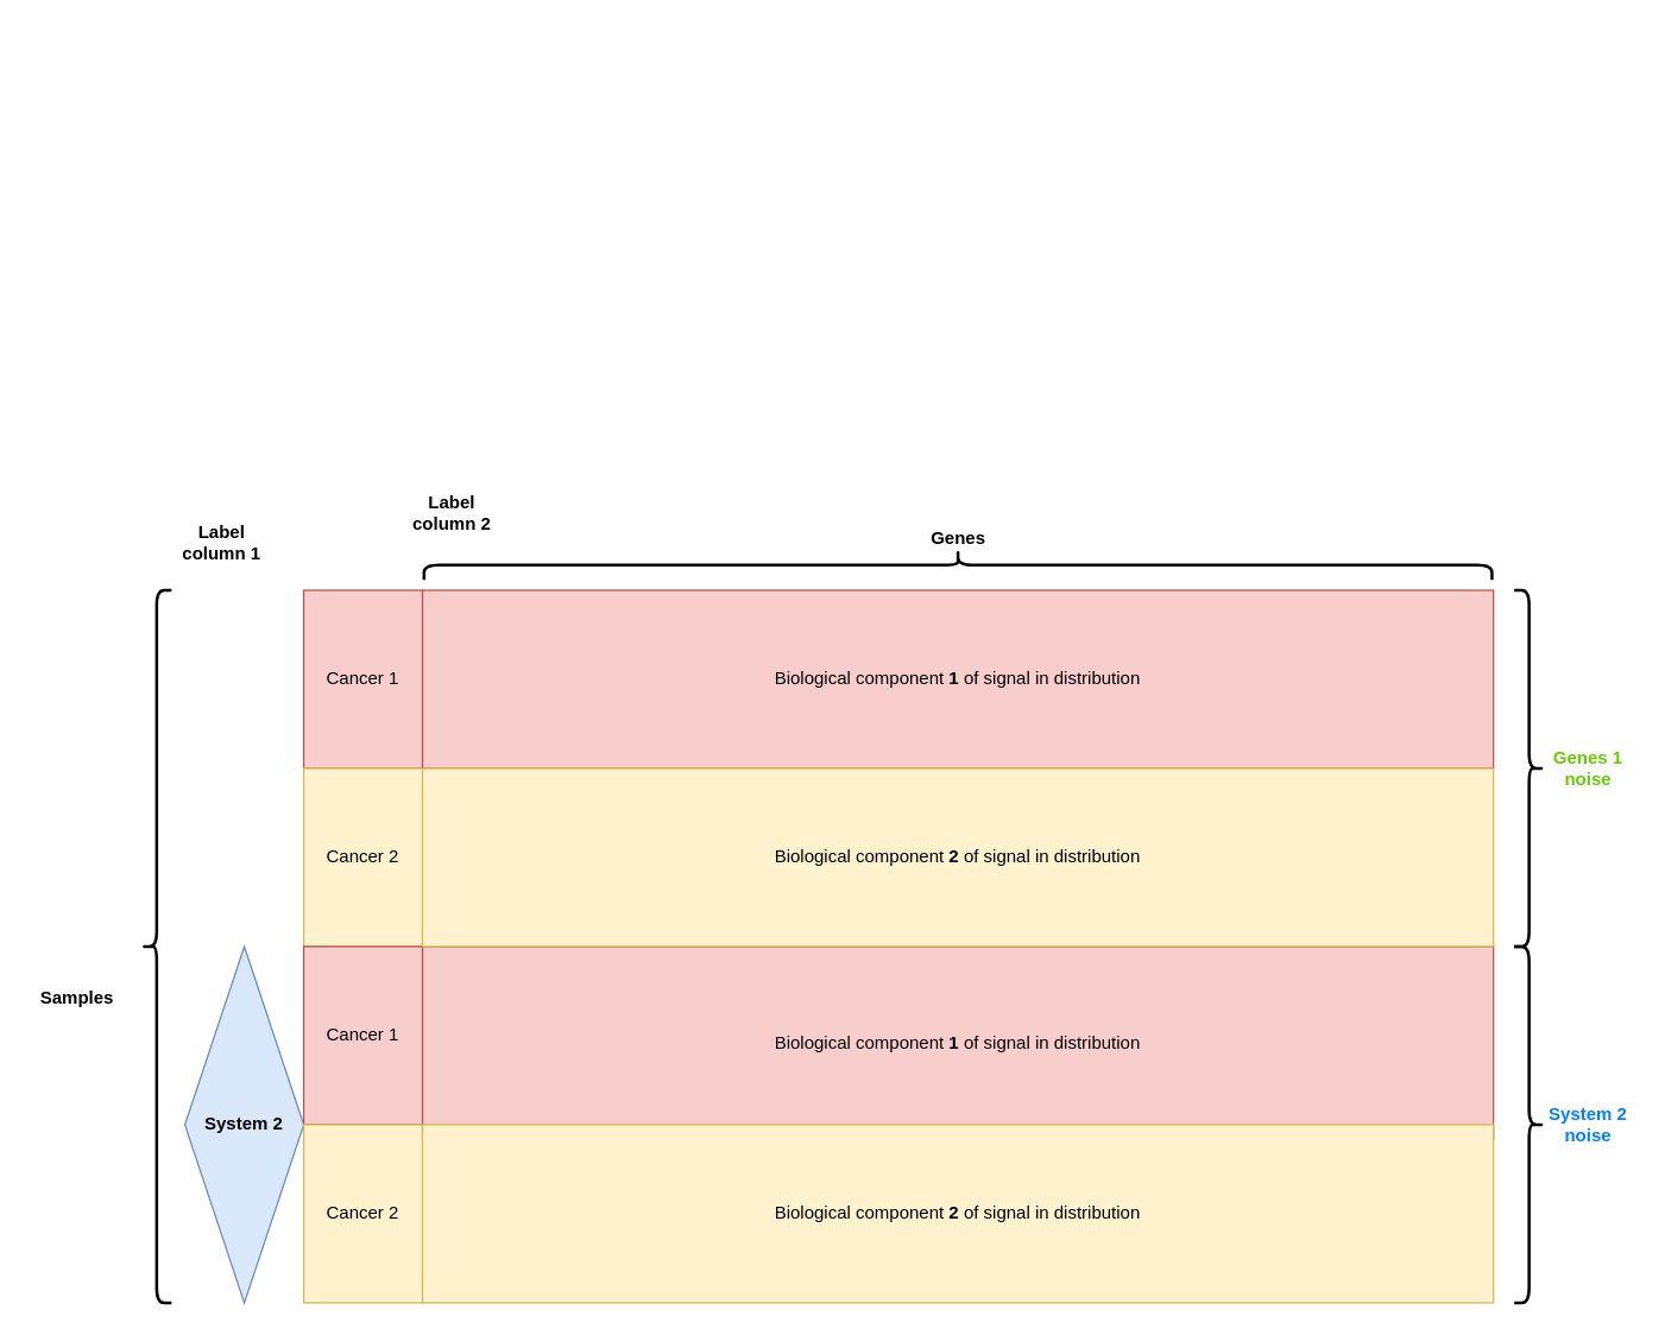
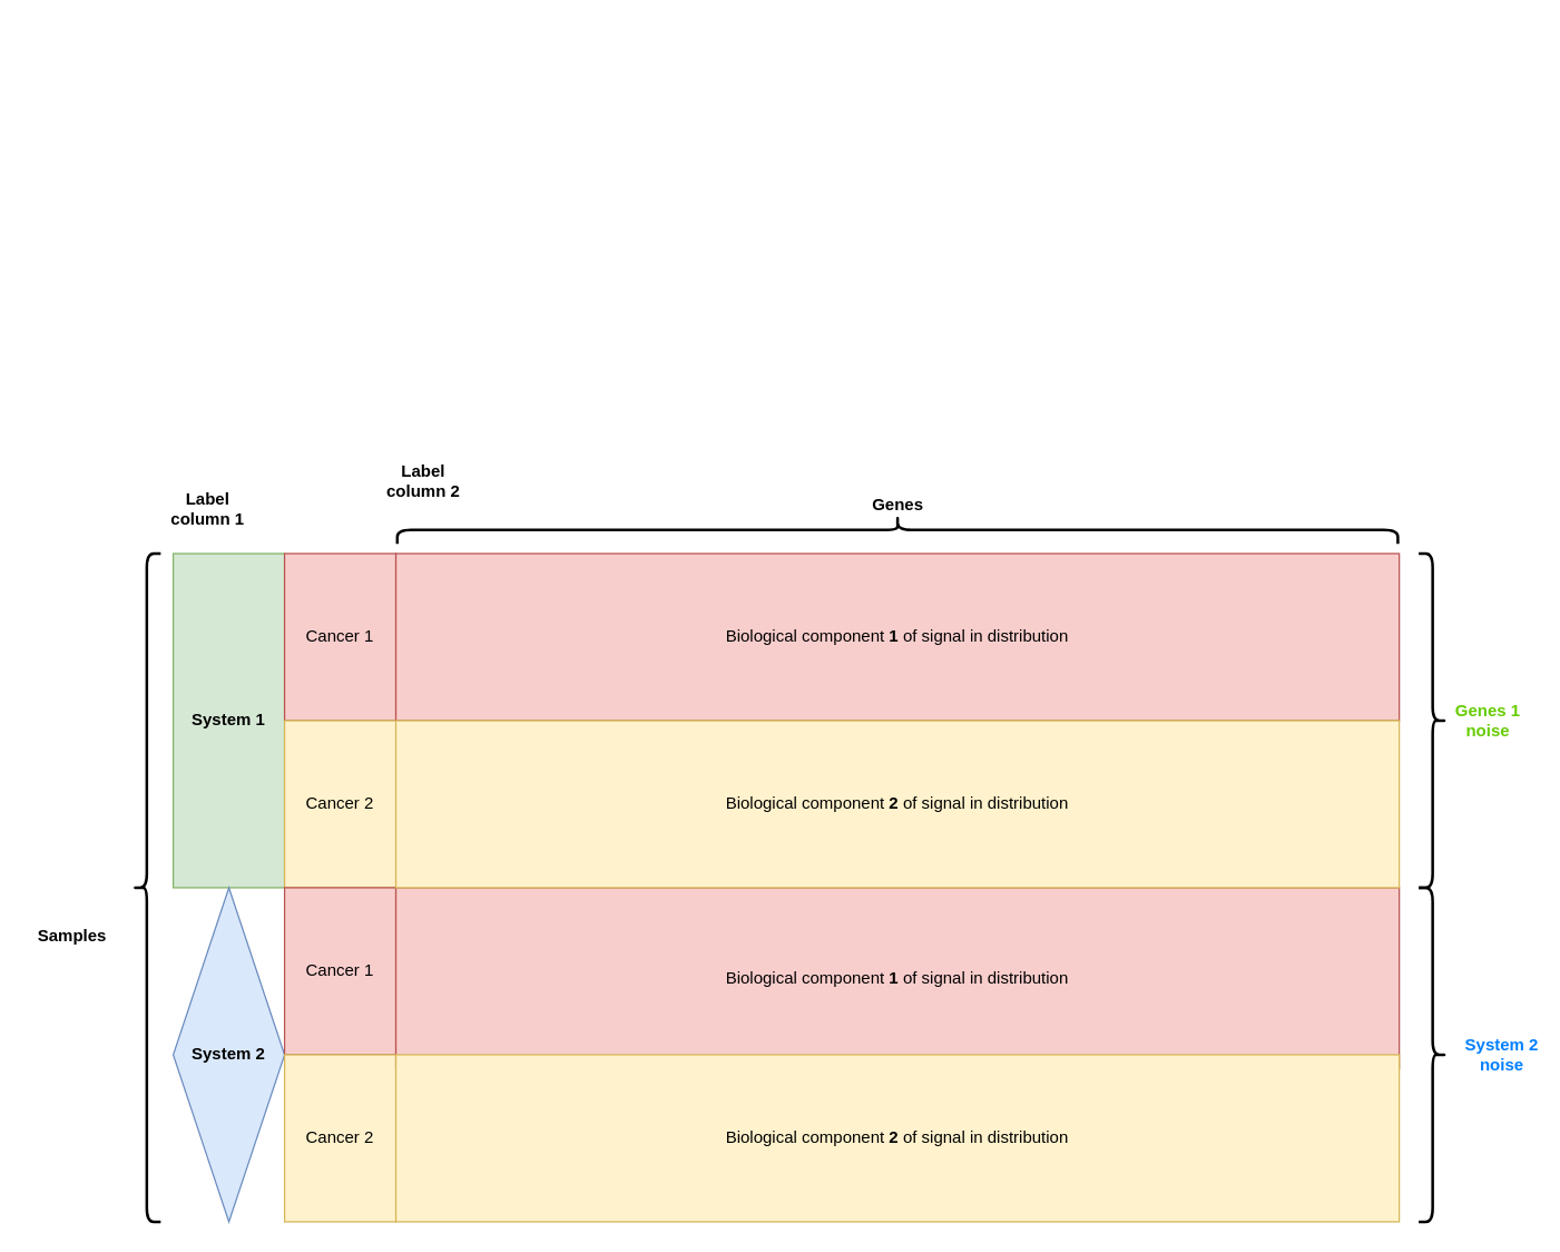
+ <mxCell id="2" value="&lt;b&gt;System 1&lt;/b&gt;" style="rounded=0;whiteSpace=wrap;html=1;fillColor=#d5e8d4;strokeColor=#82b366;" parent="1" vertex="1"><mxGeometry x="124" y="397" width="80" height="240" as="geometry" /></mxCell>
- <mxCell id="20" value="&lt;font color=&quot;#007fff&quot;&gt;&lt;b&gt;System 2 noise&lt;/b&gt;&lt;/font&gt;" style="text;html=1;strokeColor=none;fillColor=none;align=center;verticalAlign=middle;whiteSpace=wrap;rounded=0;fontColor=#009900;" parent="1" vertex="1"><mxGeometry x="1039" y="742" width="60" height="30" as="geometry" /></mxCell>
+ <mxCell id="20" value="&lt;font color=&quot;#007fff&quot;&gt;&lt;b&gt;System 2 noise&lt;/b&gt;&lt;/font&gt;" style="text;html=1;strokeColor=none;fillColor=none;align=center;verticalAlign=middle;whiteSpace=wrap;rounded=0;fontColor=#009900;" parent="1" vertex="1"><mxGeometry x="1049" y="742" width="60" height="30" as="geometry" /></mxCell>
